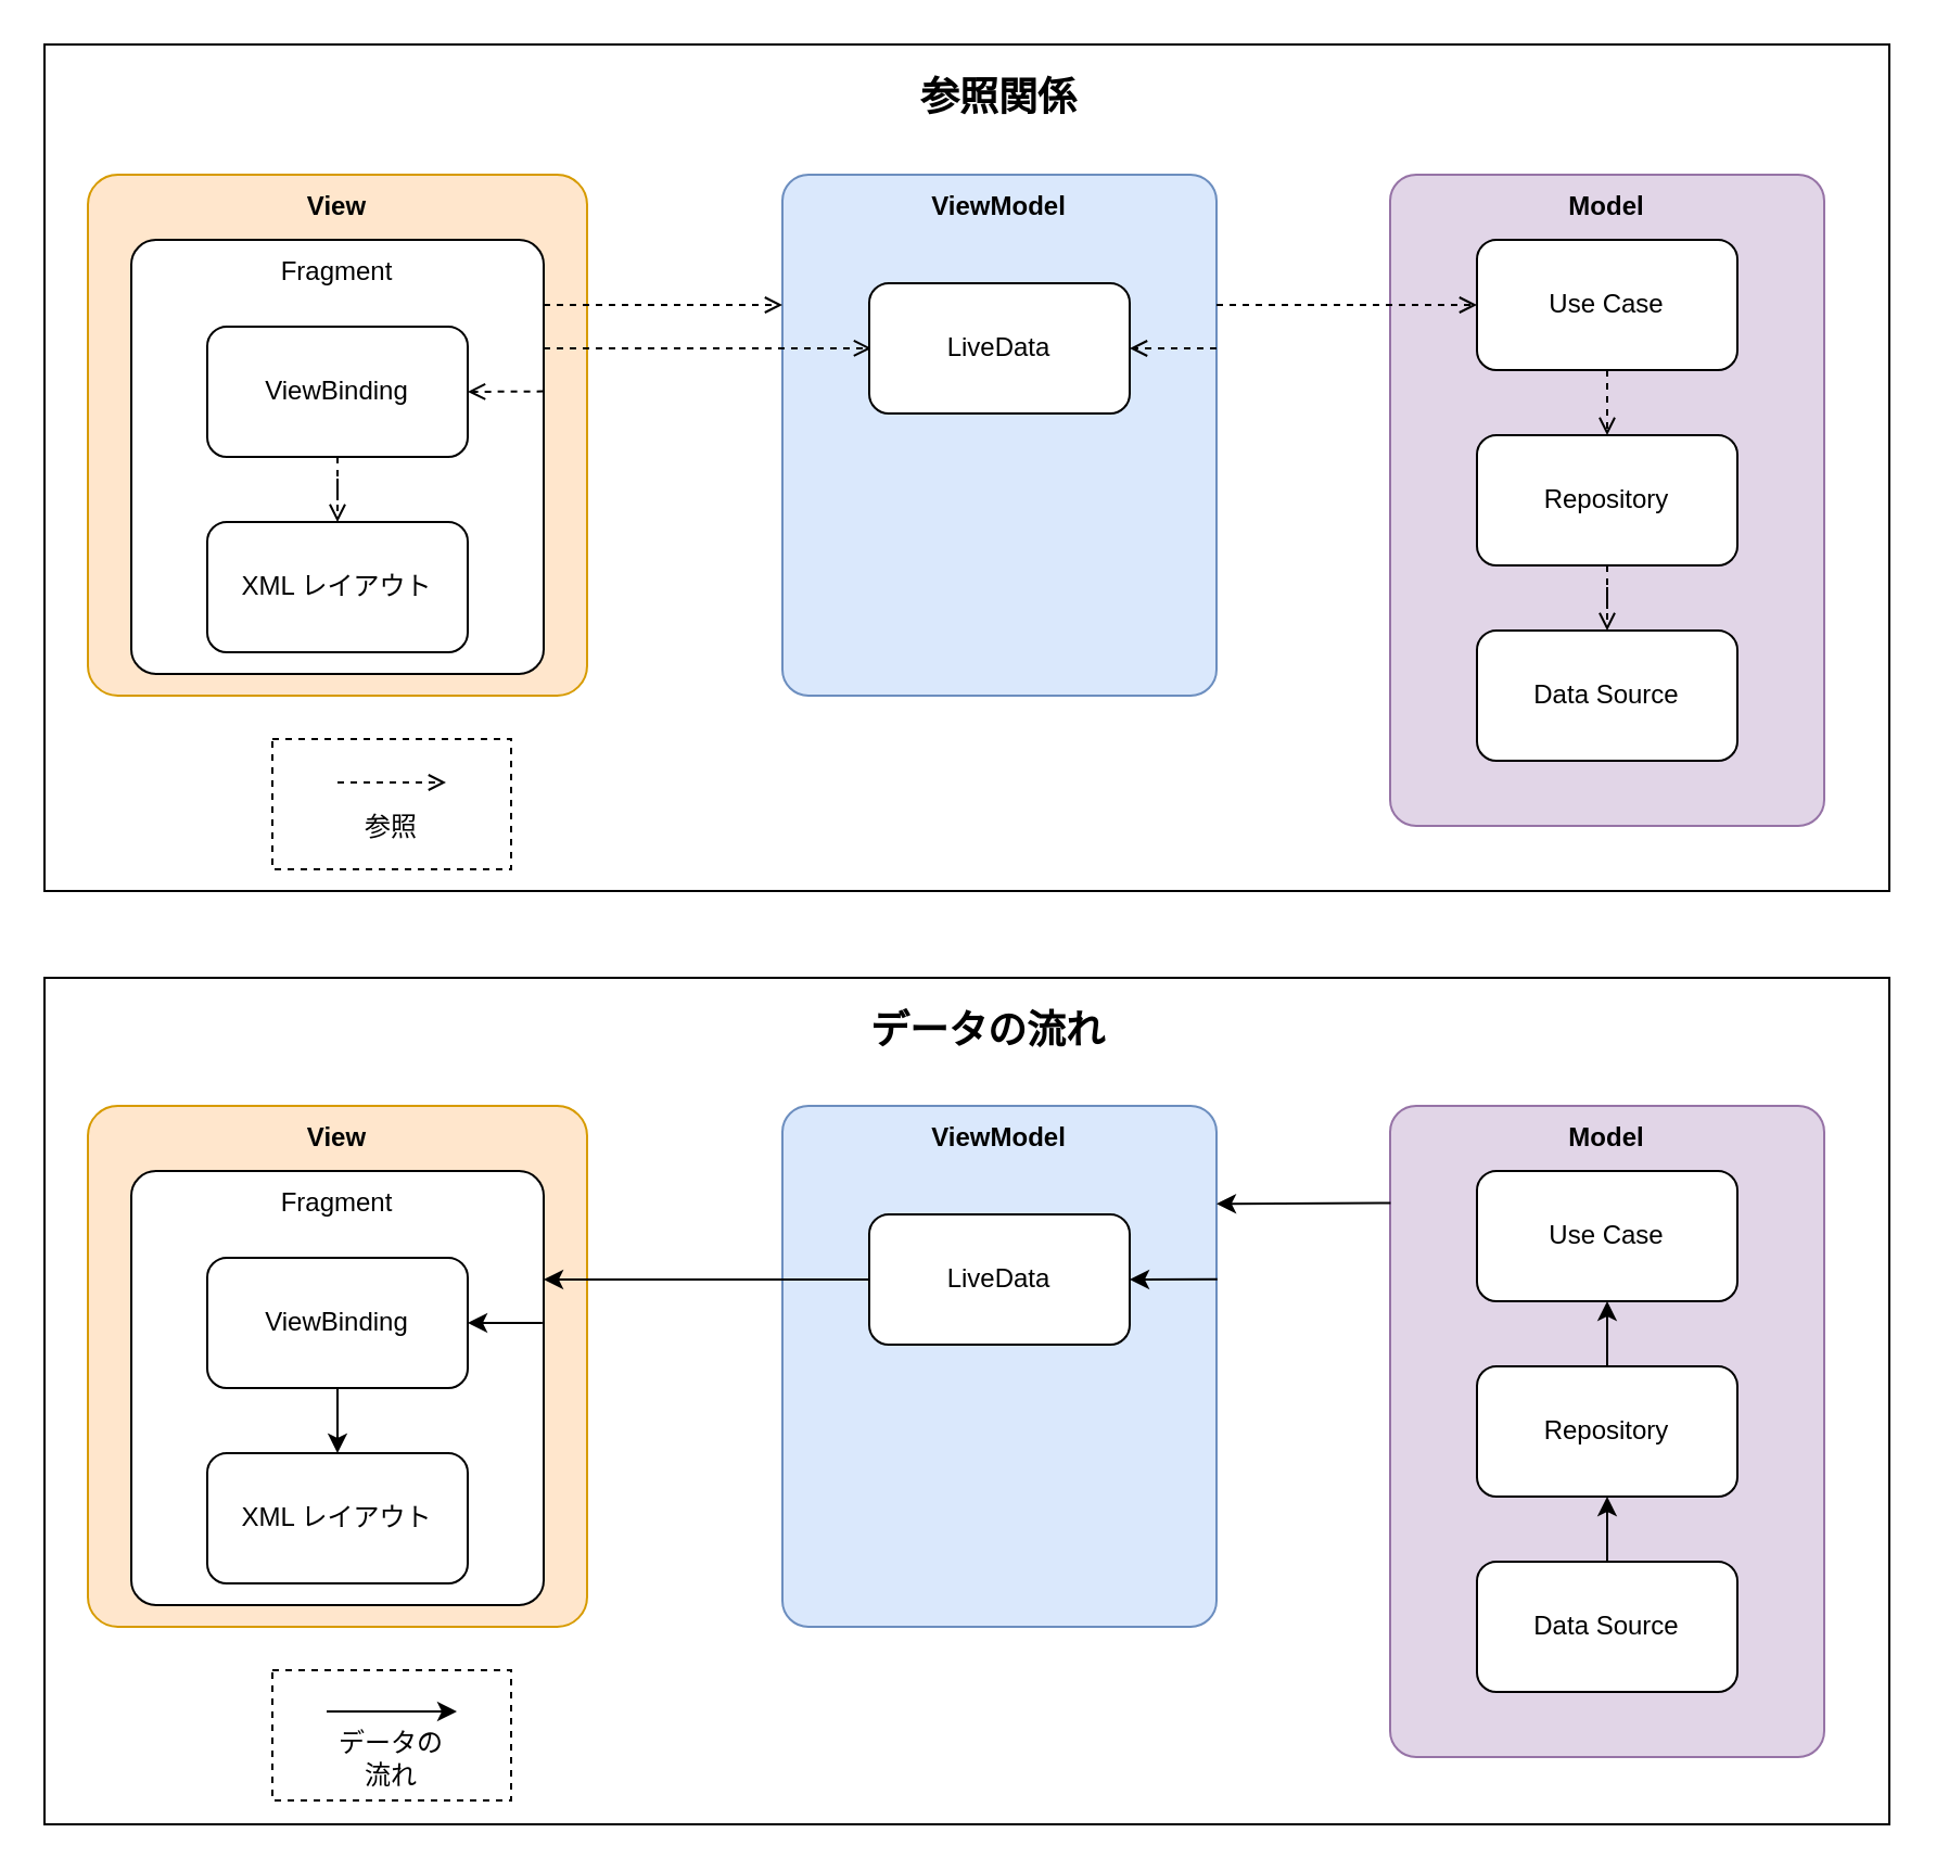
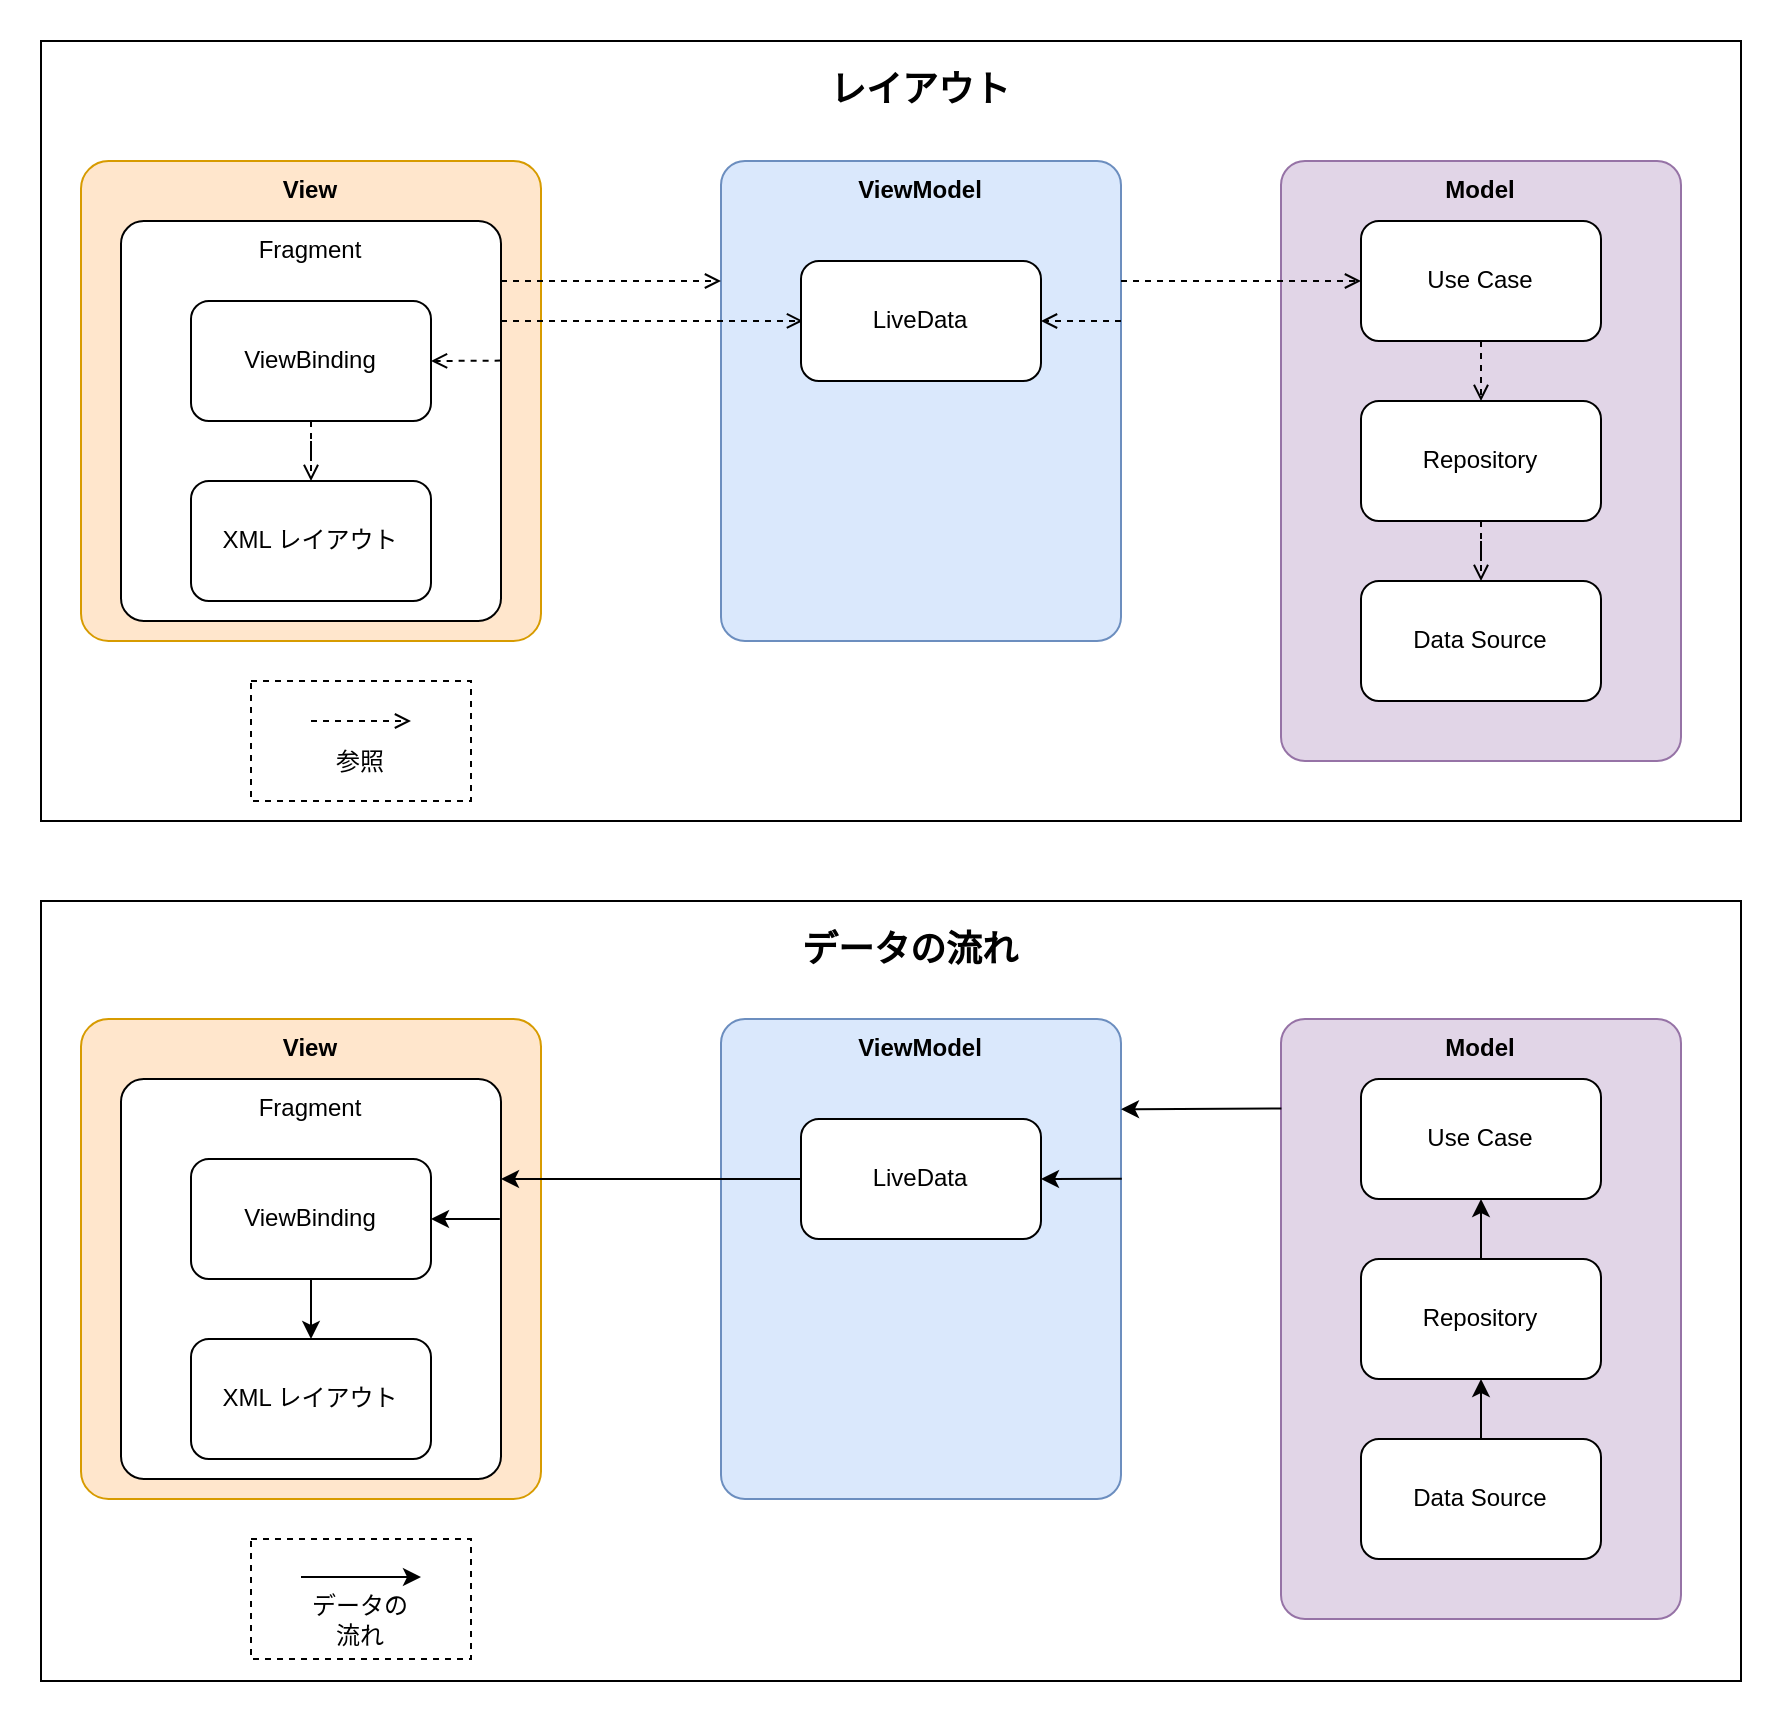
- <mxCell id="53" value="参照関係" style="text;html=1;strokeColor=none;fillColor=none;align=center;verticalAlign=middle;whiteSpace=wrap;rounded=0;fontSize=18;fontStyle=1" vertex="1" parent="1"><mxGeometry x="375" y="30" width="170" height="30" as="geometry" /></mxCell>
+ <mxCell id="53" value="レイアウト" style="text;html=1;strokeColor=none;fillColor=none;align=center;verticalAlign=middle;whiteSpace=wrap;rounded=0;fontSize=18;fontStyle=1" vertex="1" parent="1"><mxGeometry x="375" y="30" width="170" height="30" as="geometry" /></mxCell>
